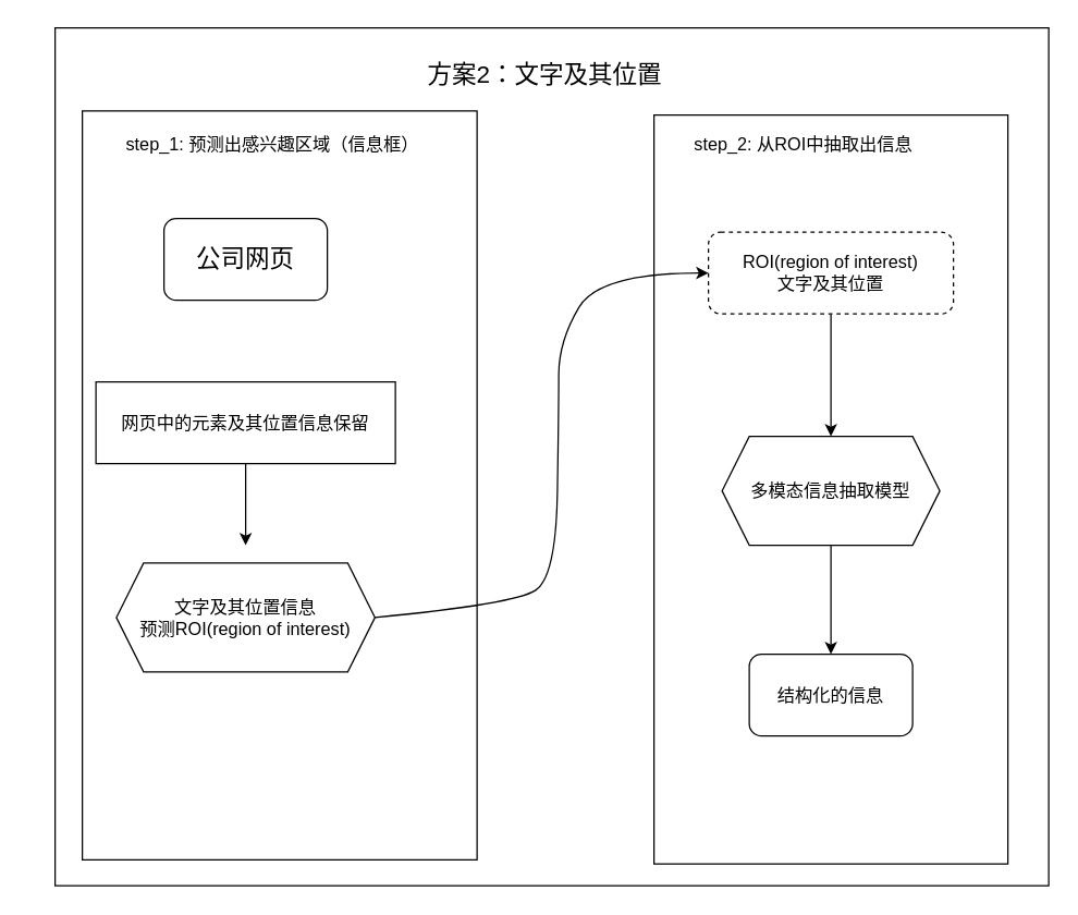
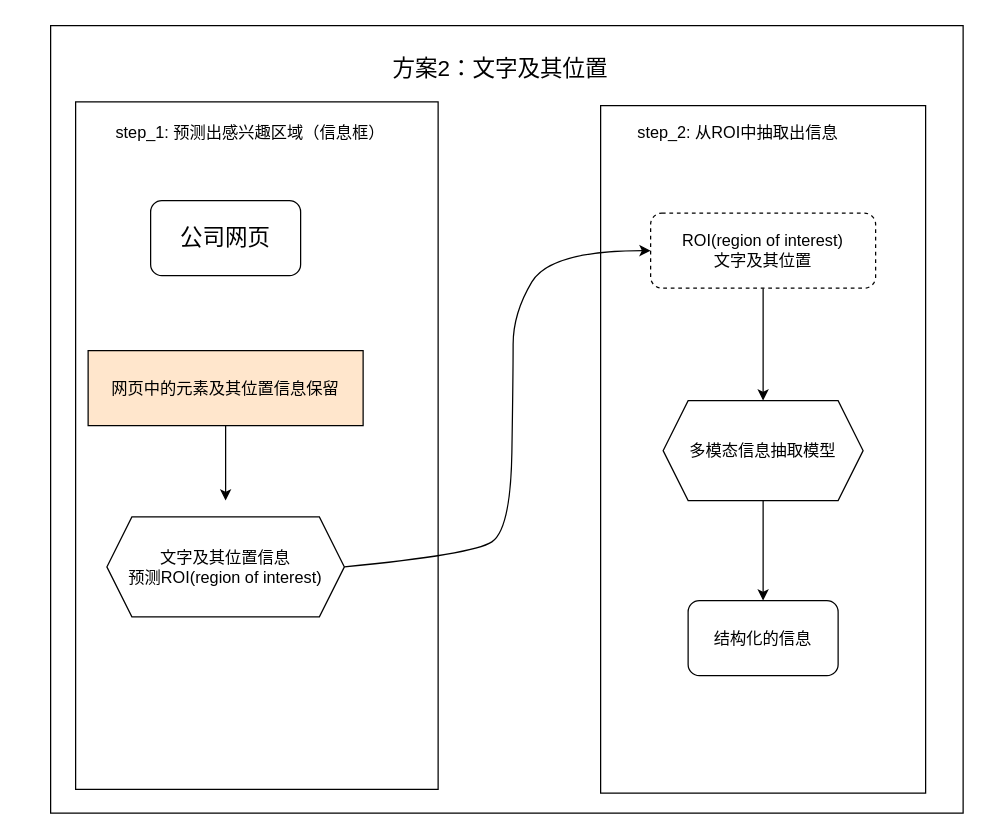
- <mxCell id="7" value="&lt;font style=&quot;font-size: 13px;&quot;&gt;网页中的元素及其位置信息保留&lt;/font&gt;" style="rounded=0;whiteSpace=wrap;html=1;" vertex="1" parent="1"><mxGeometry x="70" y="280" width="220" height="60" as="geometry" /></mxCell>
+ <mxCell id="7" value="&lt;font style=&quot;font-size: 13px;&quot;&gt;网页中的元素及其位置信息保留&lt;/font&gt;" style="rounded=0;whiteSpace=wrap;html=1;fillColor=#ffe6cc;" vertex="1" parent="1"><mxGeometry x="70" y="280" width="220" height="60" as="geometry" /></mxCell>
